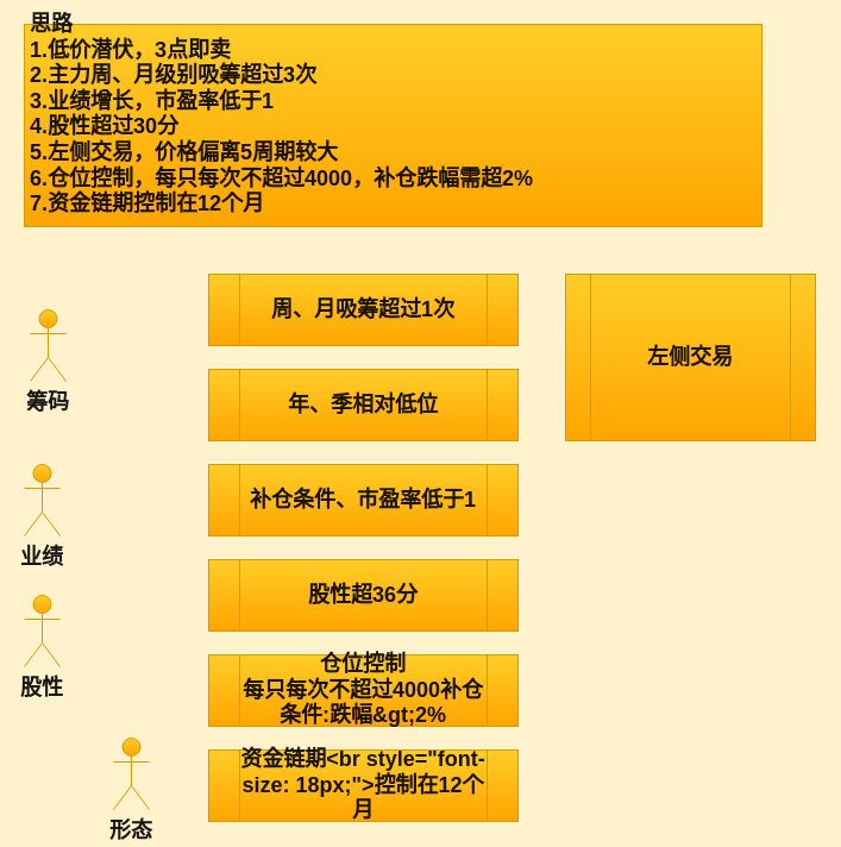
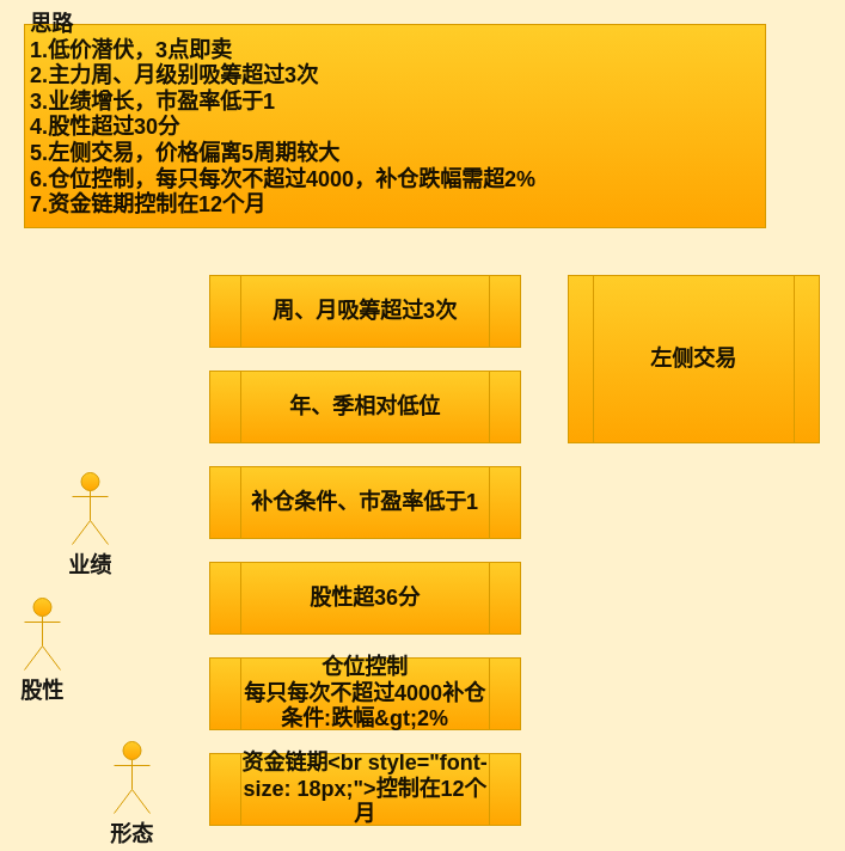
- <mxCell id="7" value="周、月吸筹超过1次" style="shape=process;whiteSpace=wrap;backgroundOutline=1;fontStyle=1;fontSize=18;labelBorderColor=none;fontFamily=Helvetica;labelBackgroundColor=none;textOpacity=90;fillColor=#ffcd28;strokeColor=#d79b00;gradientColor=#ffa500;" parent="1" vertex="1"><mxGeometry x="175" y="230" width="260" height="60" as="geometry" /></mxCell>
+ <mxCell id="7" value="周、月吸筹超过3次" style="shape=process;whiteSpace=wrap;backgroundOutline=1;fontStyle=1;fontSize=18;labelBorderColor=none;fontFamily=Helvetica;labelBackgroundColor=none;textOpacity=90;fillColor=#ffcd28;strokeColor=#d79b00;gradientColor=#ffa500;" parent="1" vertex="1"><mxGeometry x="175" y="230" width="260" height="60" as="geometry" /></mxCell>
- <mxCell id="2" value="筹码" style="shape=umlActor;verticalLabelPosition=bottom;labelBackgroundColor=none;verticalAlign=top;outlineConnect=0;fontStyle=1;fontSize=18;labelBorderColor=none;fontFamily=Helvetica;textOpacity=90;fillColor=#ffcd28;strokeColor=#d79b00;gradientColor=#ffa500;" parent="1" vertex="1"><mxGeometry x="25" y="260" width="30" height="60" as="geometry" /></mxCell>
- <mxCell id="3" value="业绩" style="shape=umlActor;verticalLabelPosition=bottom;labelBackgroundColor=none;verticalAlign=top;outlineConnect=0;fontStyle=1;fontSize=18;labelBorderColor=none;fontFamily=Helvetica;textOpacity=90;fillColor=#ffcd28;strokeColor=#d79b00;gradientColor=#ffa500;" parent="1" vertex="1"><mxGeometry x="20" y="390" width="30" height="60" as="geometry" /></mxCell>
+ <mxCell id="3" value="业绩" style="shape=umlActor;verticalLabelPosition=bottom;labelBackgroundColor=none;verticalAlign=top;outlineConnect=0;fontStyle=1;fontSize=18;labelBorderColor=none;fontFamily=Helvetica;textOpacity=90;fillColor=#ffcd28;strokeColor=#d79b00;gradientColor=#ffa500;" parent="1" vertex="1"><mxGeometry x="60" y="395" width="30" height="60" as="geometry" /></mxCell>
